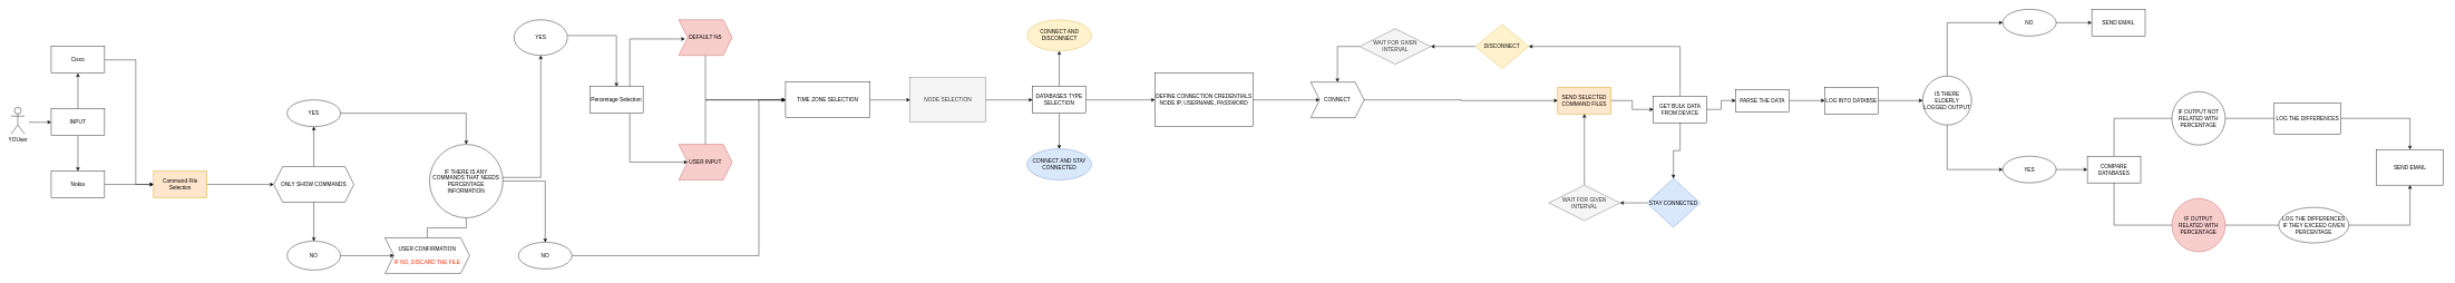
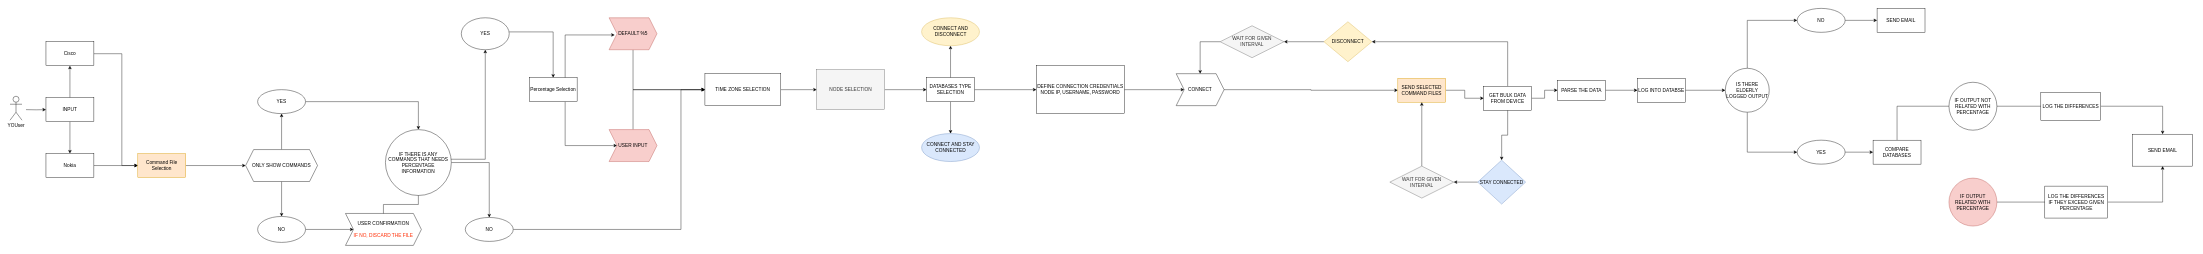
- <mxCell id="66" style="edgeStyle=orthogonalEdgeStyle;rounded=0;orthogonalLoop=1;jettySize=auto;html=1;exitX=0.5;exitY=1;exitDx=0;exitDy=0;entryX=0;entryY=0.5;entryDx=0;entryDy=0;endArrow=none;endFill=0;" parent="1" source="68" target="73" edge="1"><mxGeometry relative="1" as="geometry"><Array as="points"><mxPoint x="4745" y="505.5" /></Array></mxGeometry></mxCell>
- <mxCell id="70" value="LOG THE DIFFERENCES&lt;br&gt;IF THEY EXCEED GIVEN PERCENTAGE" style="ellipse;whiteSpace=wrap;html=1;" parent="1" vertex="1"><mxGeometry x="5115" y="465.5" width="157.5" height="80" as="geometry" /></mxCell>
+ <mxCell id="70" value="LOG THE DIFFERENCES&lt;br&gt;IF THEY EXCEED GIVEN PERCENTAGE" style="whiteSpace=wrap;html=1;" parent="1" vertex="1"><mxGeometry x="5115" y="465.5" width="157.5" height="80" as="geometry" /></mxCell>
